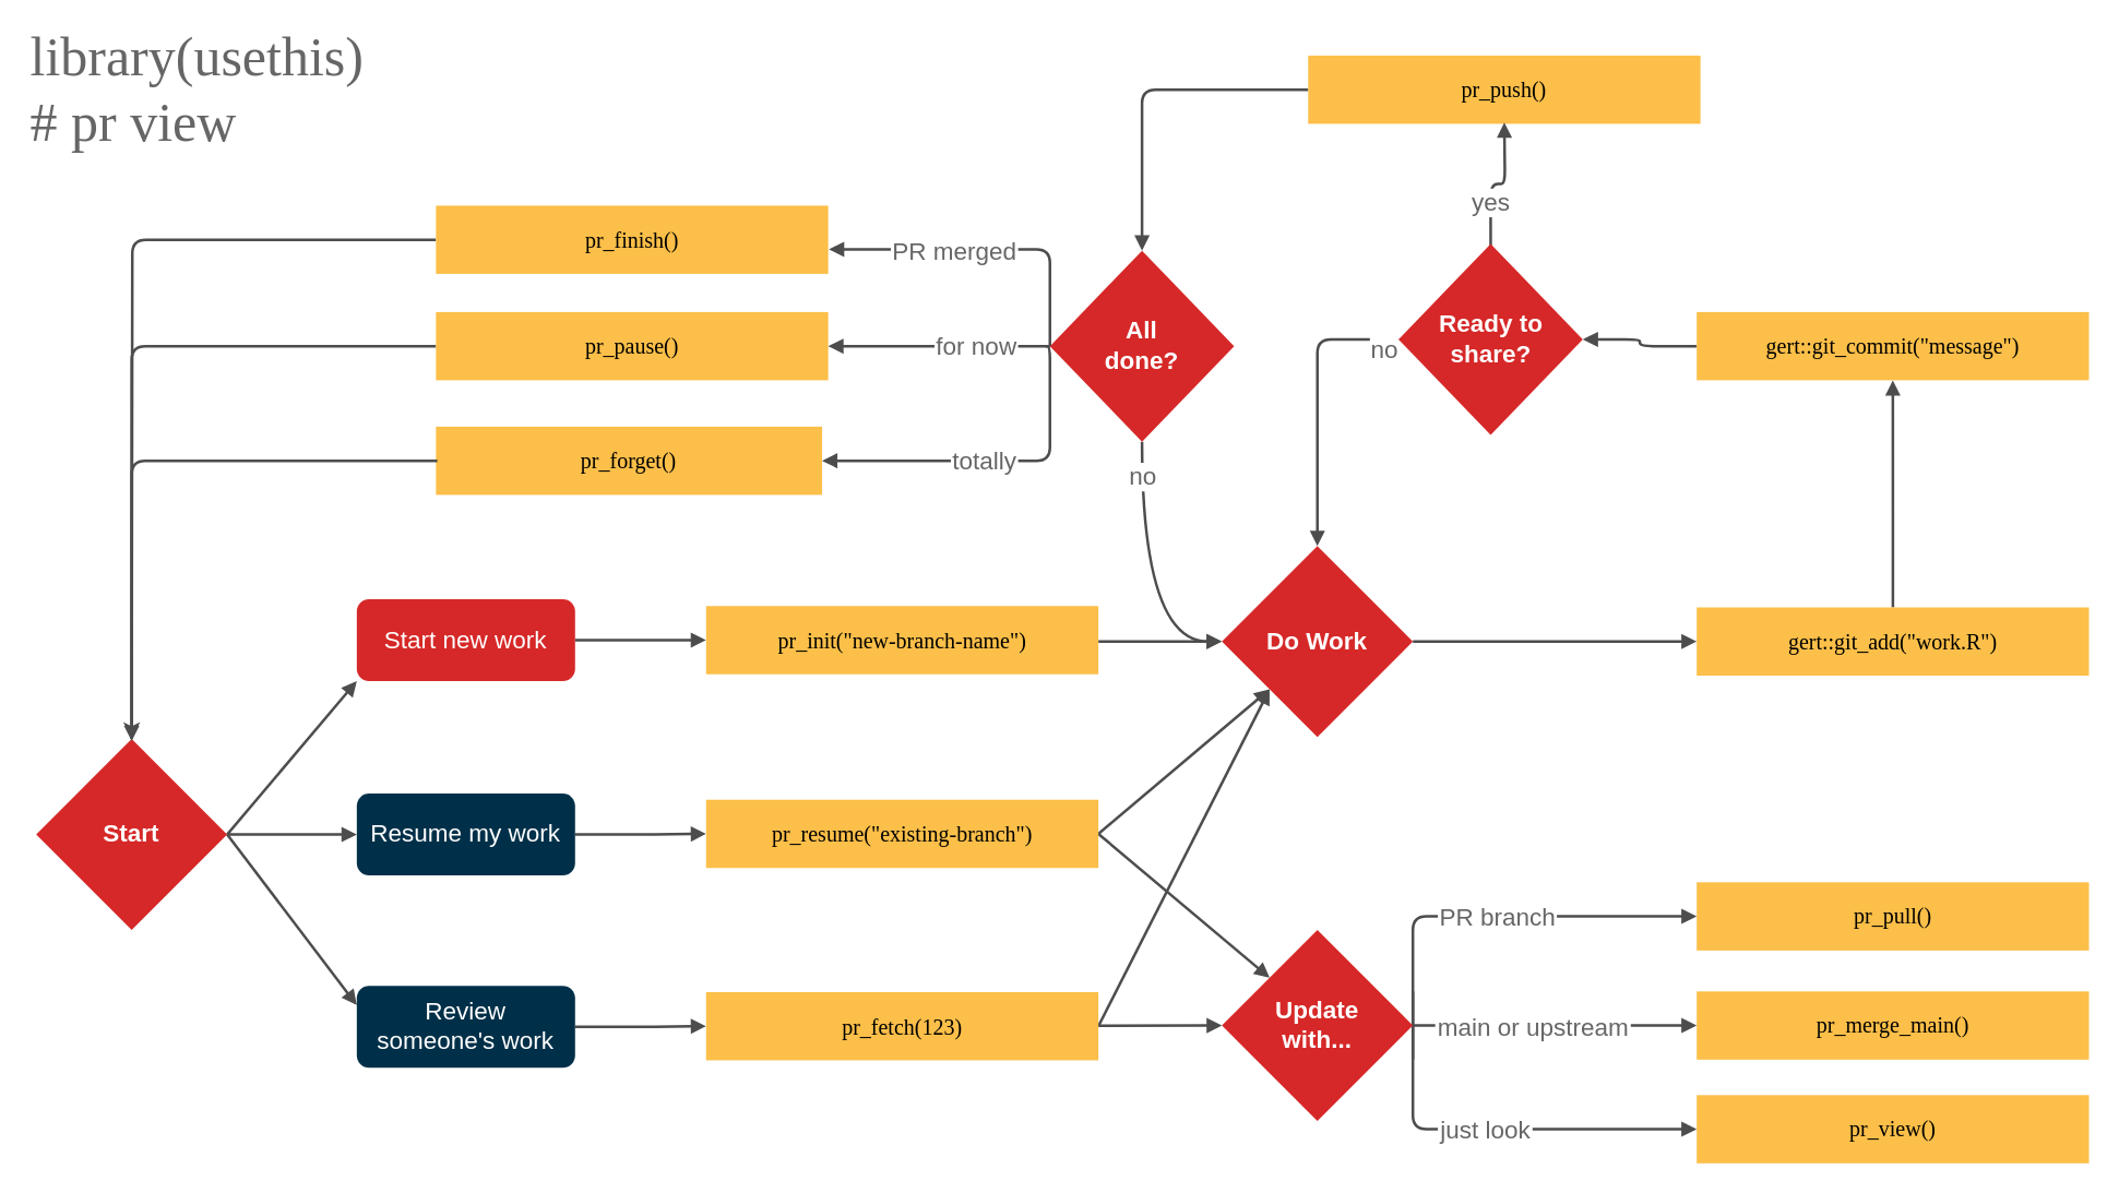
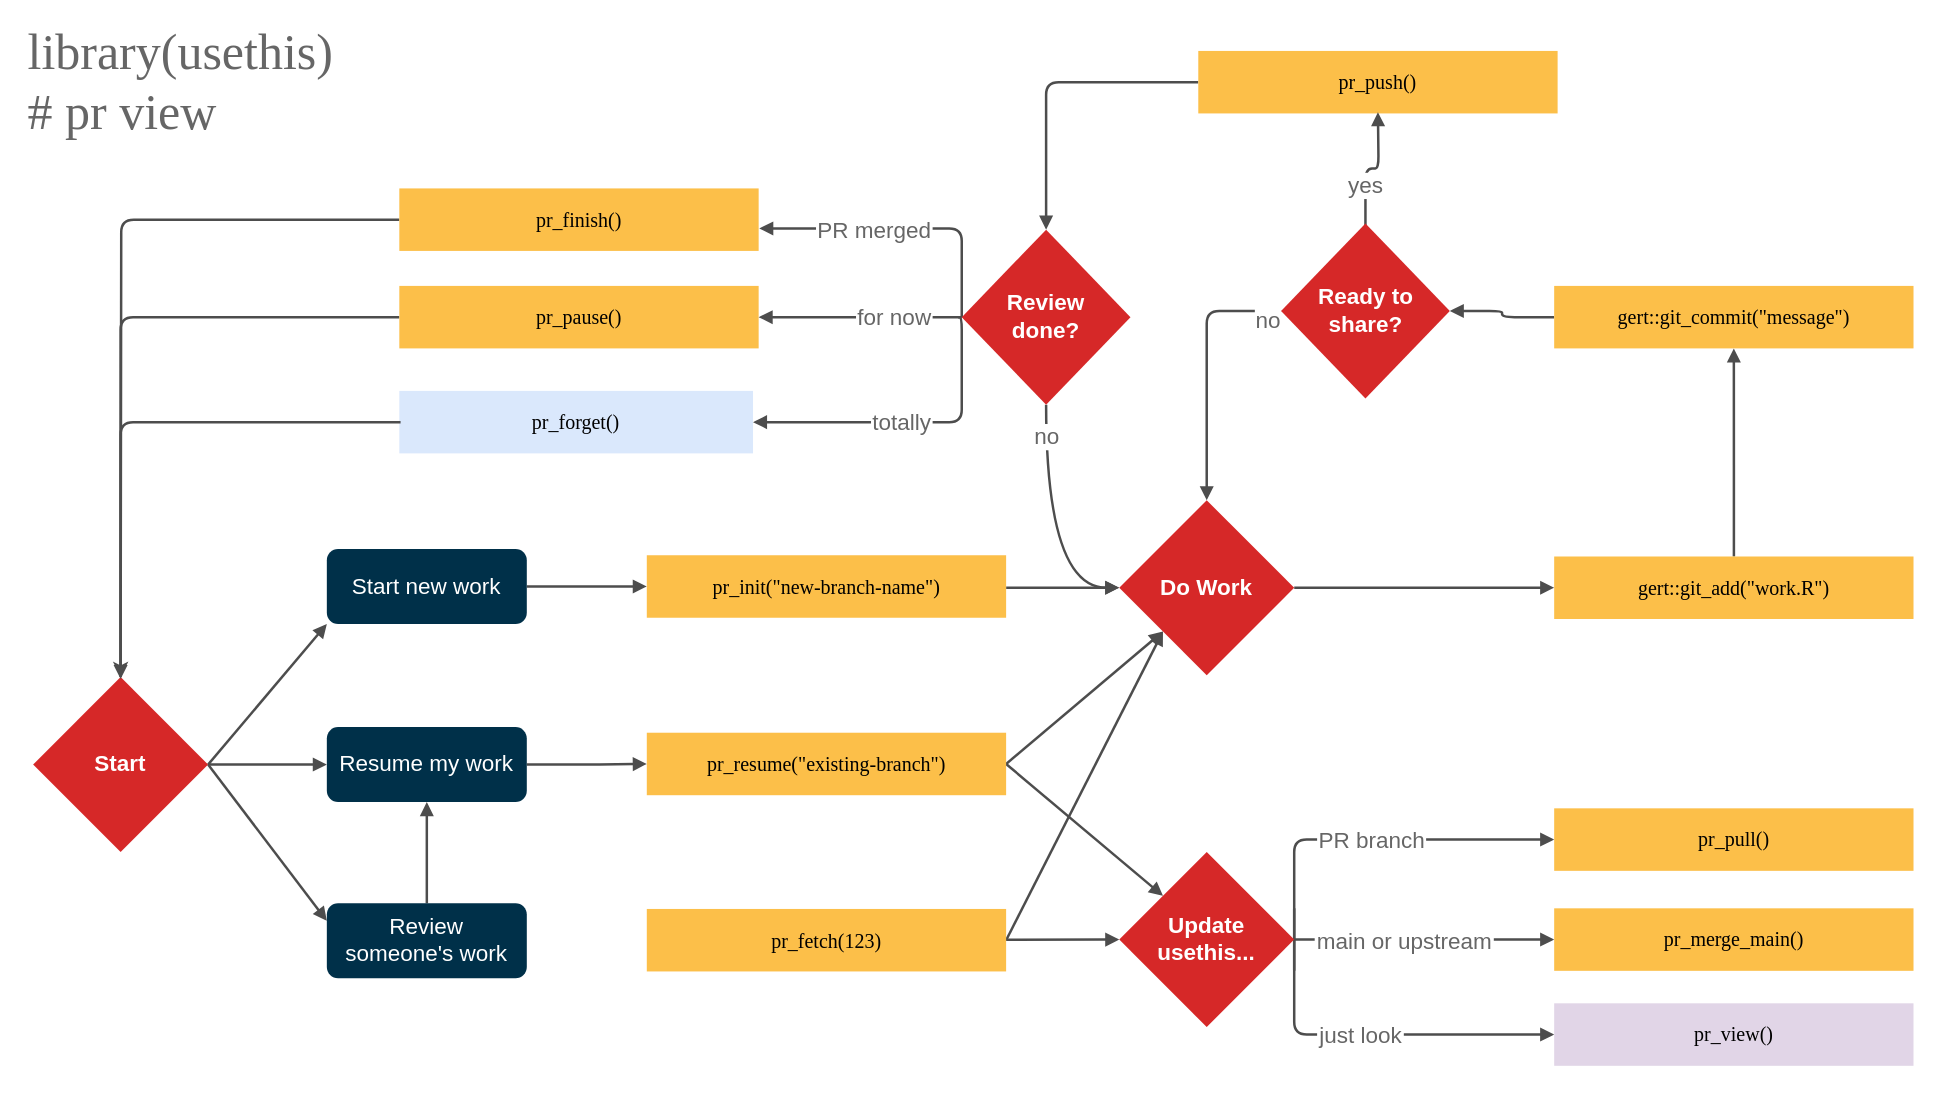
- <mxCell id="52" value="&lt;div&gt;All &lt;br&gt;&lt;/div&gt;&lt;div&gt;done?&lt;/div&gt;" style="rhombus;whiteSpace=wrap;html=1;rounded=0;sketch=0;strokeColor=none;fillColor=#D62828;fontSize=18;fontStyle=1;fontColor=#FFFFFF;spacingLeft=5;spacingRight=5;" parent="1" vertex="1"><mxGeometry x="769" y="183" width="135" height="140" as="geometry" /></mxCell>
+ <mxCell id="52" value="&lt;div&gt;Review &lt;br&gt;&lt;/div&gt;&lt;div&gt;done?&lt;/div&gt;" style="rhombus;whiteSpace=wrap;html=1;rounded=0;sketch=0;strokeColor=none;fillColor=#D62828;fontSize=18;fontStyle=1;fontColor=#FFFFFF;spacingLeft=5;spacingRight=5;" parent="1" vertex="1"><mxGeometry x="769" y="183" width="135" height="140" as="geometry" /></mxCell>
- <mxCell id="54" value="pr_forget()" style="rounded=0;whiteSpace=wrap;html=1;sketch=0;fontFamily=Source Code Pro;fontSource=https%3A%2F%2Ffonts.googleapis.com%2Fcss%3Ffamily%3DSource%2BCode%2BPro;fontSize=16;strokeColor=none;fillColor=#fcbf49;" vertex="1" parent="1"><mxGeometry x="319" y="312" width="283" height="50" as="geometry" /></mxCell>
+ <mxCell id="54" value="pr_forget()" style="rounded=0;whiteSpace=wrap;html=1;sketch=0;fontFamily=Source Code Pro;fontSource=https%3A%2F%2Ffonts.googleapis.com%2Fcss%3Ffamily%3DSource%2BCode%2BPro;fontSize=16;strokeColor=none;fillColor=#dae8fc;" vertex="1" parent="1"><mxGeometry x="319" y="312" width="283" height="50" as="geometry" /></mxCell>
- <mxCell id="7" value="Start new work" style="rounded=1;whiteSpace=wrap;html=1;sketch=0;strokeColor=none;fillColor=#d62828;fontFamily=Helvetica;fontColor=#FFFFFF;fontStyle=0;fontSize=18;spacingLeft=5;spacingRight=5;" parent="1" vertex="1"><mxGeometry x="261" y="438.5" width="160" height="60" as="geometry" /></mxCell>
+ <mxCell id="7" value="Start new work" style="rounded=1;whiteSpace=wrap;html=1;sketch=0;strokeColor=none;fillColor=#003049;fontFamily=Helvetica;fontColor=#FFFFFF;fontStyle=0;fontSize=18;spacingLeft=5;spacingRight=5;" parent="1" vertex="1"><mxGeometry x="261" y="438.5" width="160" height="60" as="geometry" /></mxCell>
- <mxCell id="41" value="&lt;div&gt;Update &lt;br&gt;&lt;/div&gt;&lt;div&gt;with...&lt;/div&gt;" style="rhombus;whiteSpace=wrap;html=1;rounded=0;sketch=0;strokeColor=none;fillColor=#D62828;fontSize=18;fontStyle=1;fontColor=#FFFFFF;spacingLeft=5;spacingRight=5;" parent="1" vertex="1"><mxGeometry x="895" y="681" width="140" height="140" as="geometry" /></mxCell>
+ <mxCell id="41" value="&lt;div&gt;Update &lt;br&gt;&lt;/div&gt;&lt;div&gt;usethis...&lt;/div&gt;" style="rhombus;whiteSpace=wrap;html=1;rounded=0;sketch=0;strokeColor=none;fillColor=#D62828;fontSize=18;fontStyle=1;fontColor=#FFFFFF;spacingLeft=5;spacingRight=5;" parent="1" vertex="1"><mxGeometry x="895" y="681" width="140" height="140" as="geometry" /></mxCell>
- <mxCell id="10" style="edgeStyle=orthogonalEdgeStyle;curved=0;sketch=0;orthogonalLoop=1;jettySize=auto;html=1;entryX=0;entryY=0.5;entryDx=0;entryDy=0;fontSize=18;fontColor=#FFFFFF;endArrow=block;endFill=1;strokeColor=#4D4D4D;strokeWidth=2;" parent="1" source="11" target="19" edge="1"><mxGeometry relative="1" as="geometry" /></mxCell>
+ <mxCell id="10" style="edgeStyle=orthogonalEdgeStyle;curved=0;sketch=0;orthogonalLoop=1;jettySize=auto;html=1;fontSize=18;fontColor=#FFFFFF;endArrow=block;endFill=1;strokeColor=#4D4D4D;strokeWidth=2;" parent="1" source="11" target="9" edge="1"><mxGeometry relative="1" as="geometry" /></mxCell>
- <mxCell id="22" value="pr_view()" style="rounded=0;whiteSpace=wrap;html=1;sketch=0;fontFamily=Source Code Pro;fontSource=https%3A%2F%2Ffonts.googleapis.com%2Fcss%3Ffamily%3DSource%2BCode%2BPro;fontSize=16;strokeColor=none;fillColor=#fcbf49;" parent="1" vertex="1"><mxGeometry x="1243" y="802" width="287.5" height="50" as="geometry" /></mxCell>
+ <mxCell id="22" value="pr_view()" style="rounded=0;whiteSpace=wrap;html=1;sketch=0;fontFamily=Source Code Pro;fontSource=https%3A%2F%2Ffonts.googleapis.com%2Fcss%3Ffamily%3DSource%2BCode%2BPro;fontSize=16;strokeColor=none;fillColor=#e1d5e7;" parent="1" vertex="1"><mxGeometry x="1243" y="802" width="287.5" height="50" as="geometry" /></mxCell>
